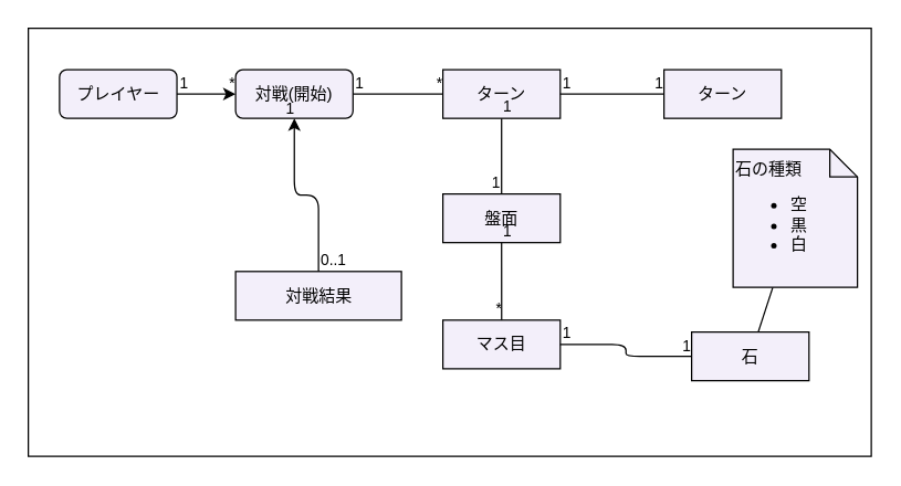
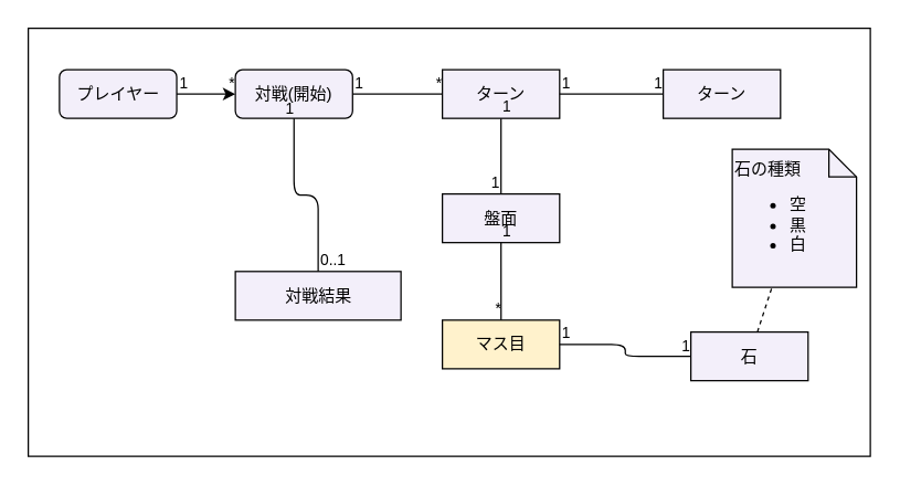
- <mxCell id="13" value="" style="endArrow=classic;html=1;edgeStyle=orthogonalEdgeStyle;strokeColor=#000000;fontColor=#000000;exitX=0.5;exitY=0;exitDx=0;exitDy=0;" edge="1" parent="2" source="3" target="4"><mxGeometry relative="1" as="geometry"><mxPoint x="118.911" y="123.295" as="sourcePoint" /><mxPoint x="180.684" y="123.295" as="targetPoint" /><Array as="points" /></mxGeometry></mxCell>
+ <mxCell id="13" value="" style="endArrow=none;html=1;edgeStyle=orthogonalEdgeStyle;strokeColor=#000000;fontColor=#000000;exitX=0.5;exitY=0;exitDx=0;exitDy=0;" edge="1" parent="2" source="3" target="4"><mxGeometry relative="1" as="geometry"><mxPoint x="118.911" y="123.295" as="sourcePoint" /><mxPoint x="180.684" y="123.295" as="targetPoint" /><Array as="points" /></mxGeometry></mxCell>
- <mxCell id="7" style="edgeStyle=none;html=1;strokeColor=#000000;fontColor=#000000;endArrow=none;endFill=0;jumpStyle=line;jumpSize=2;" edge="1" parent="2" source="8" target="30"><mxGeometry relative="1" as="geometry" /></mxCell>
+ <mxCell id="7" style="edgeStyle=none;html=1;strokeColor=#000000;fontColor=#000000;endArrow=none;endFill=0;jumpStyle=line;jumpSize=2;dashed=1;" edge="1" parent="2" source="8" target="30"><mxGeometry relative="1" as="geometry" /></mxCell>
- <mxCell id="19" value="マス目" style="html=1;fillColor=#F3EFFA;fontColor=#000000;strokeColor=#000000;" vertex="1" parent="2"><mxGeometry x="300.004" y="211.369" width="84.937" height="35.227" as="geometry" /></mxCell>
+ <mxCell id="19" value="マス目" style="html=1;fillColor=#fff2cc;fontColor=#000000;strokeColor=#000000;" vertex="1" parent="2"><mxGeometry x="300.004" y="211.369" width="84.937" height="35.227" as="geometry" /></mxCell>
